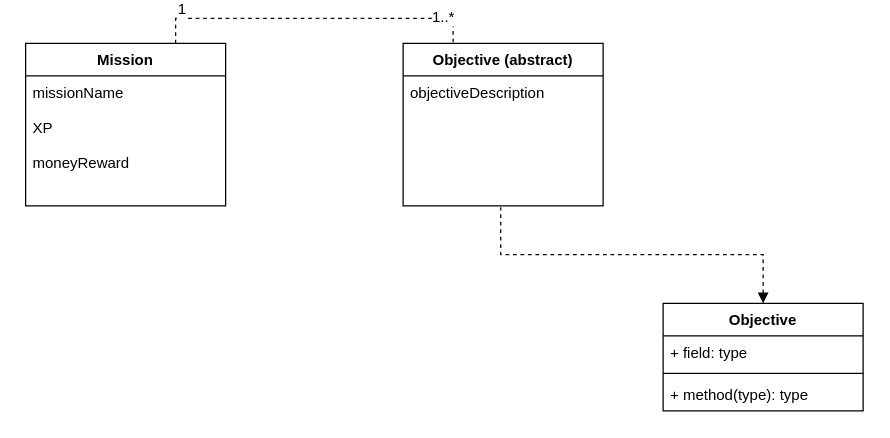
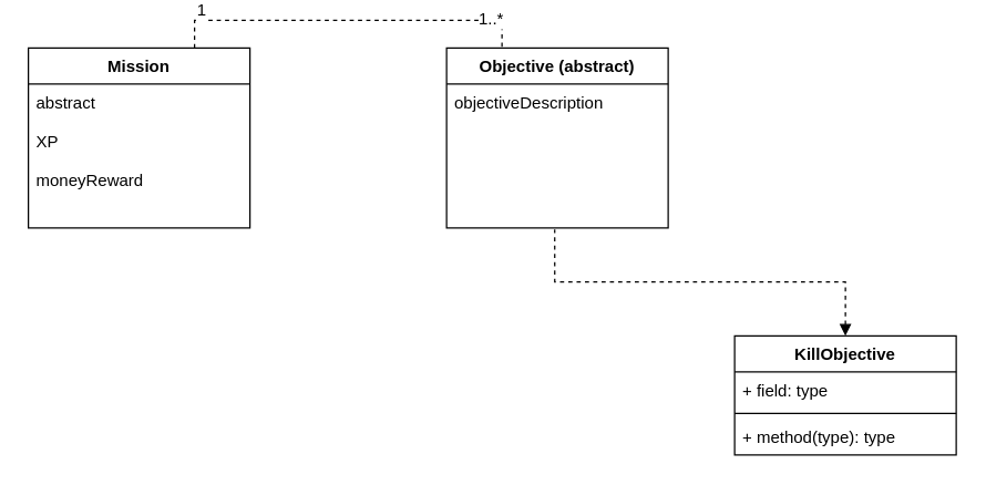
- <mxCell id="6" value="missionName&#10;&#10;XP&#10;&#10;moneyReward&#10;&#10;&#10;&#10;" style="text;strokeColor=none;fillColor=none;align=left;verticalAlign=top;spacingLeft=4;spacingRight=4;overflow=hidden;rotatable=0;points=[[0,0.5],[1,0.5]];portConstraint=eastwest;" vertex="1" parent="5"><mxGeometry y="26" width="160" height="104" as="geometry" /></mxCell>
+ <mxCell id="6" value="abstract&#10;&#10;XP&#10;&#10;moneyReward&#10;&#10;&#10;&#10;" style="text;strokeColor=none;fillColor=none;align=left;verticalAlign=top;spacingLeft=4;spacingRight=4;overflow=hidden;rotatable=0;points=[[0,0.5],[1,0.5]];portConstraint=eastwest;" vertex="1" parent="5"><mxGeometry y="26" width="160" height="104" as="geometry" /></mxCell>
- <mxCell id="10" value="Objective&#10;" style="swimlane;fontStyle=1;align=center;verticalAlign=top;childLayout=stackLayout;horizontal=1;startSize=26;horizontalStack=0;resizeParent=1;resizeParentMax=0;resizeLast=0;collapsible=1;marginBottom=0;" vertex="1" parent="1"><mxGeometry x="530" y="228" width="160" height="86" as="geometry" /></mxCell>
+ <mxCell id="10" value="KillObjective&#10;" style="swimlane;fontStyle=1;align=center;verticalAlign=top;childLayout=stackLayout;horizontal=1;startSize=26;horizontalStack=0;resizeParent=1;resizeParentMax=0;resizeLast=0;collapsible=1;marginBottom=0;" vertex="1" parent="1"><mxGeometry x="530" y="228" width="160" height="86" as="geometry" /></mxCell>
